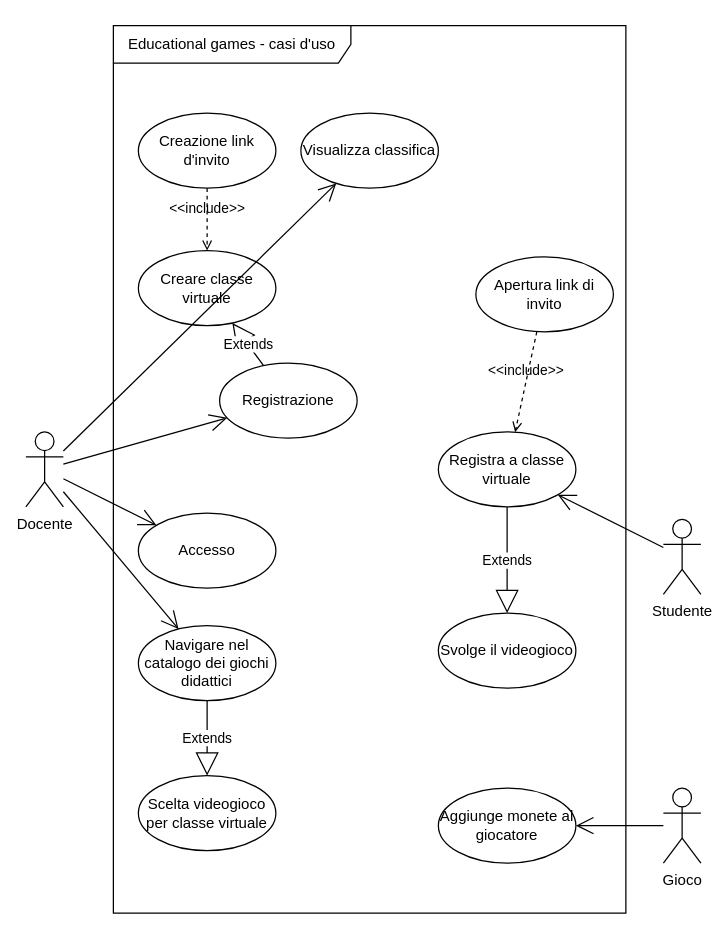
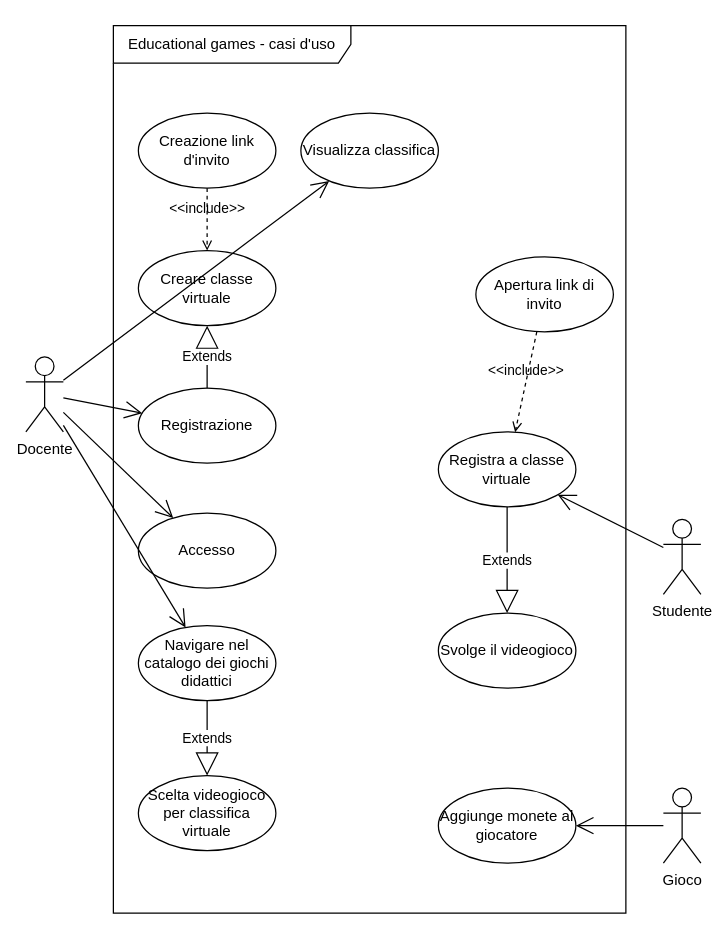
- <mxCell id="5" value="Registrazione" style="ellipse;whiteSpace=wrap;html=1;" parent="4" vertex="1"><mxGeometry x="85" y="270" width="110" height="60" as="geometry" /></mxCell>
+ <mxCell id="5" value="Registrazione" style="ellipse;whiteSpace=wrap;html=1;" parent="4" vertex="1"><mxGeometry x="20" y="290" width="110" height="60" as="geometry" /></mxCell>
- <mxCell id="2" value="Docente" style="shape=umlActor;verticalLabelPosition=bottom;verticalAlign=top;html=1;" parent="1" vertex="1"><mxGeometry x="20" y="345" width="30" height="60" as="geometry" /></mxCell>
+ <mxCell id="2" value="Docente" style="shape=umlActor;verticalLabelPosition=bottom;verticalAlign=top;html=1;" parent="1" vertex="1"><mxGeometry x="20" y="285" width="30" height="60" as="geometry" /></mxCell>
- <mxCell id="12" value="Scelta videogioco per classe virtuale" style="ellipse;whiteSpace=wrap;html=1;" parent="4" vertex="1"><mxGeometry x="20" y="600" width="110" height="60" as="geometry" /></mxCell>
+ <mxCell id="12" value="Scelta videogioco per classifica virtuale" style="ellipse;whiteSpace=wrap;html=1;" parent="4" vertex="1"><mxGeometry x="20" y="600" width="110" height="60" as="geometry" /></mxCell>
